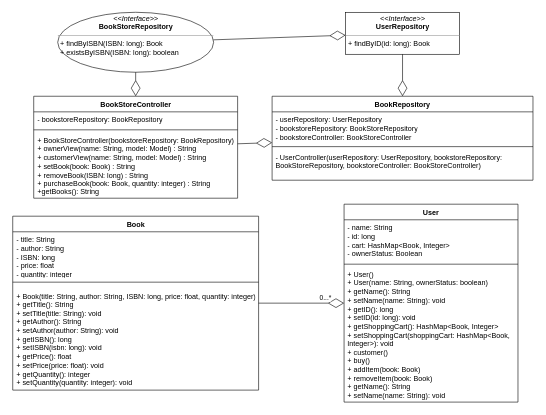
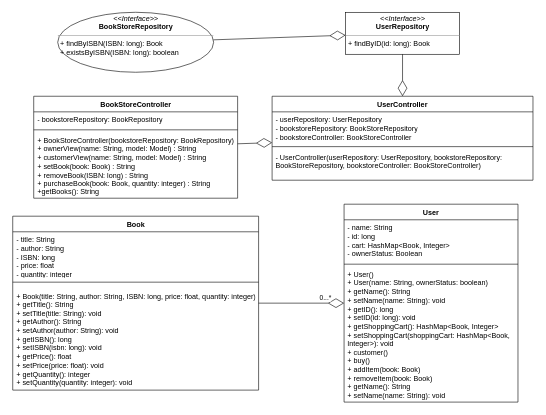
- <mxCell id="22" value="" style="endArrow=diamondThin;endFill=0;endSize=24;html=1;rounded=0;" parent="1" source="12" target="14" edge="1"><mxGeometry width="160" relative="1" as="geometry"><mxPoint x="203" y="170" as="sourcePoint" /><mxPoint x="363" y="170" as="targetPoint" /></mxGeometry></mxCell>
- <mxCell id="18" value="BookRepository" style="swimlane;fontStyle=1;align=center;verticalAlign=top;childLayout=stackLayout;horizontal=1;startSize=26;horizontalStack=0;resizeParent=1;resizeParentMax=0;resizeLast=0;collapsible=1;marginBottom=0;whiteSpace=wrap;html=1;" parent="1" vertex="1"><mxGeometry x="453" y="160" width="435" height="140" as="geometry" /></mxCell>
+ <mxCell id="18" value="UserController" style="swimlane;fontStyle=1;align=center;verticalAlign=top;childLayout=stackLayout;horizontal=1;startSize=26;horizontalStack=0;resizeParent=1;resizeParentMax=0;resizeLast=0;collapsible=1;marginBottom=0;whiteSpace=wrap;html=1;" parent="1" vertex="1"><mxGeometry x="453" y="160" width="435" height="140" as="geometry" /></mxCell>
